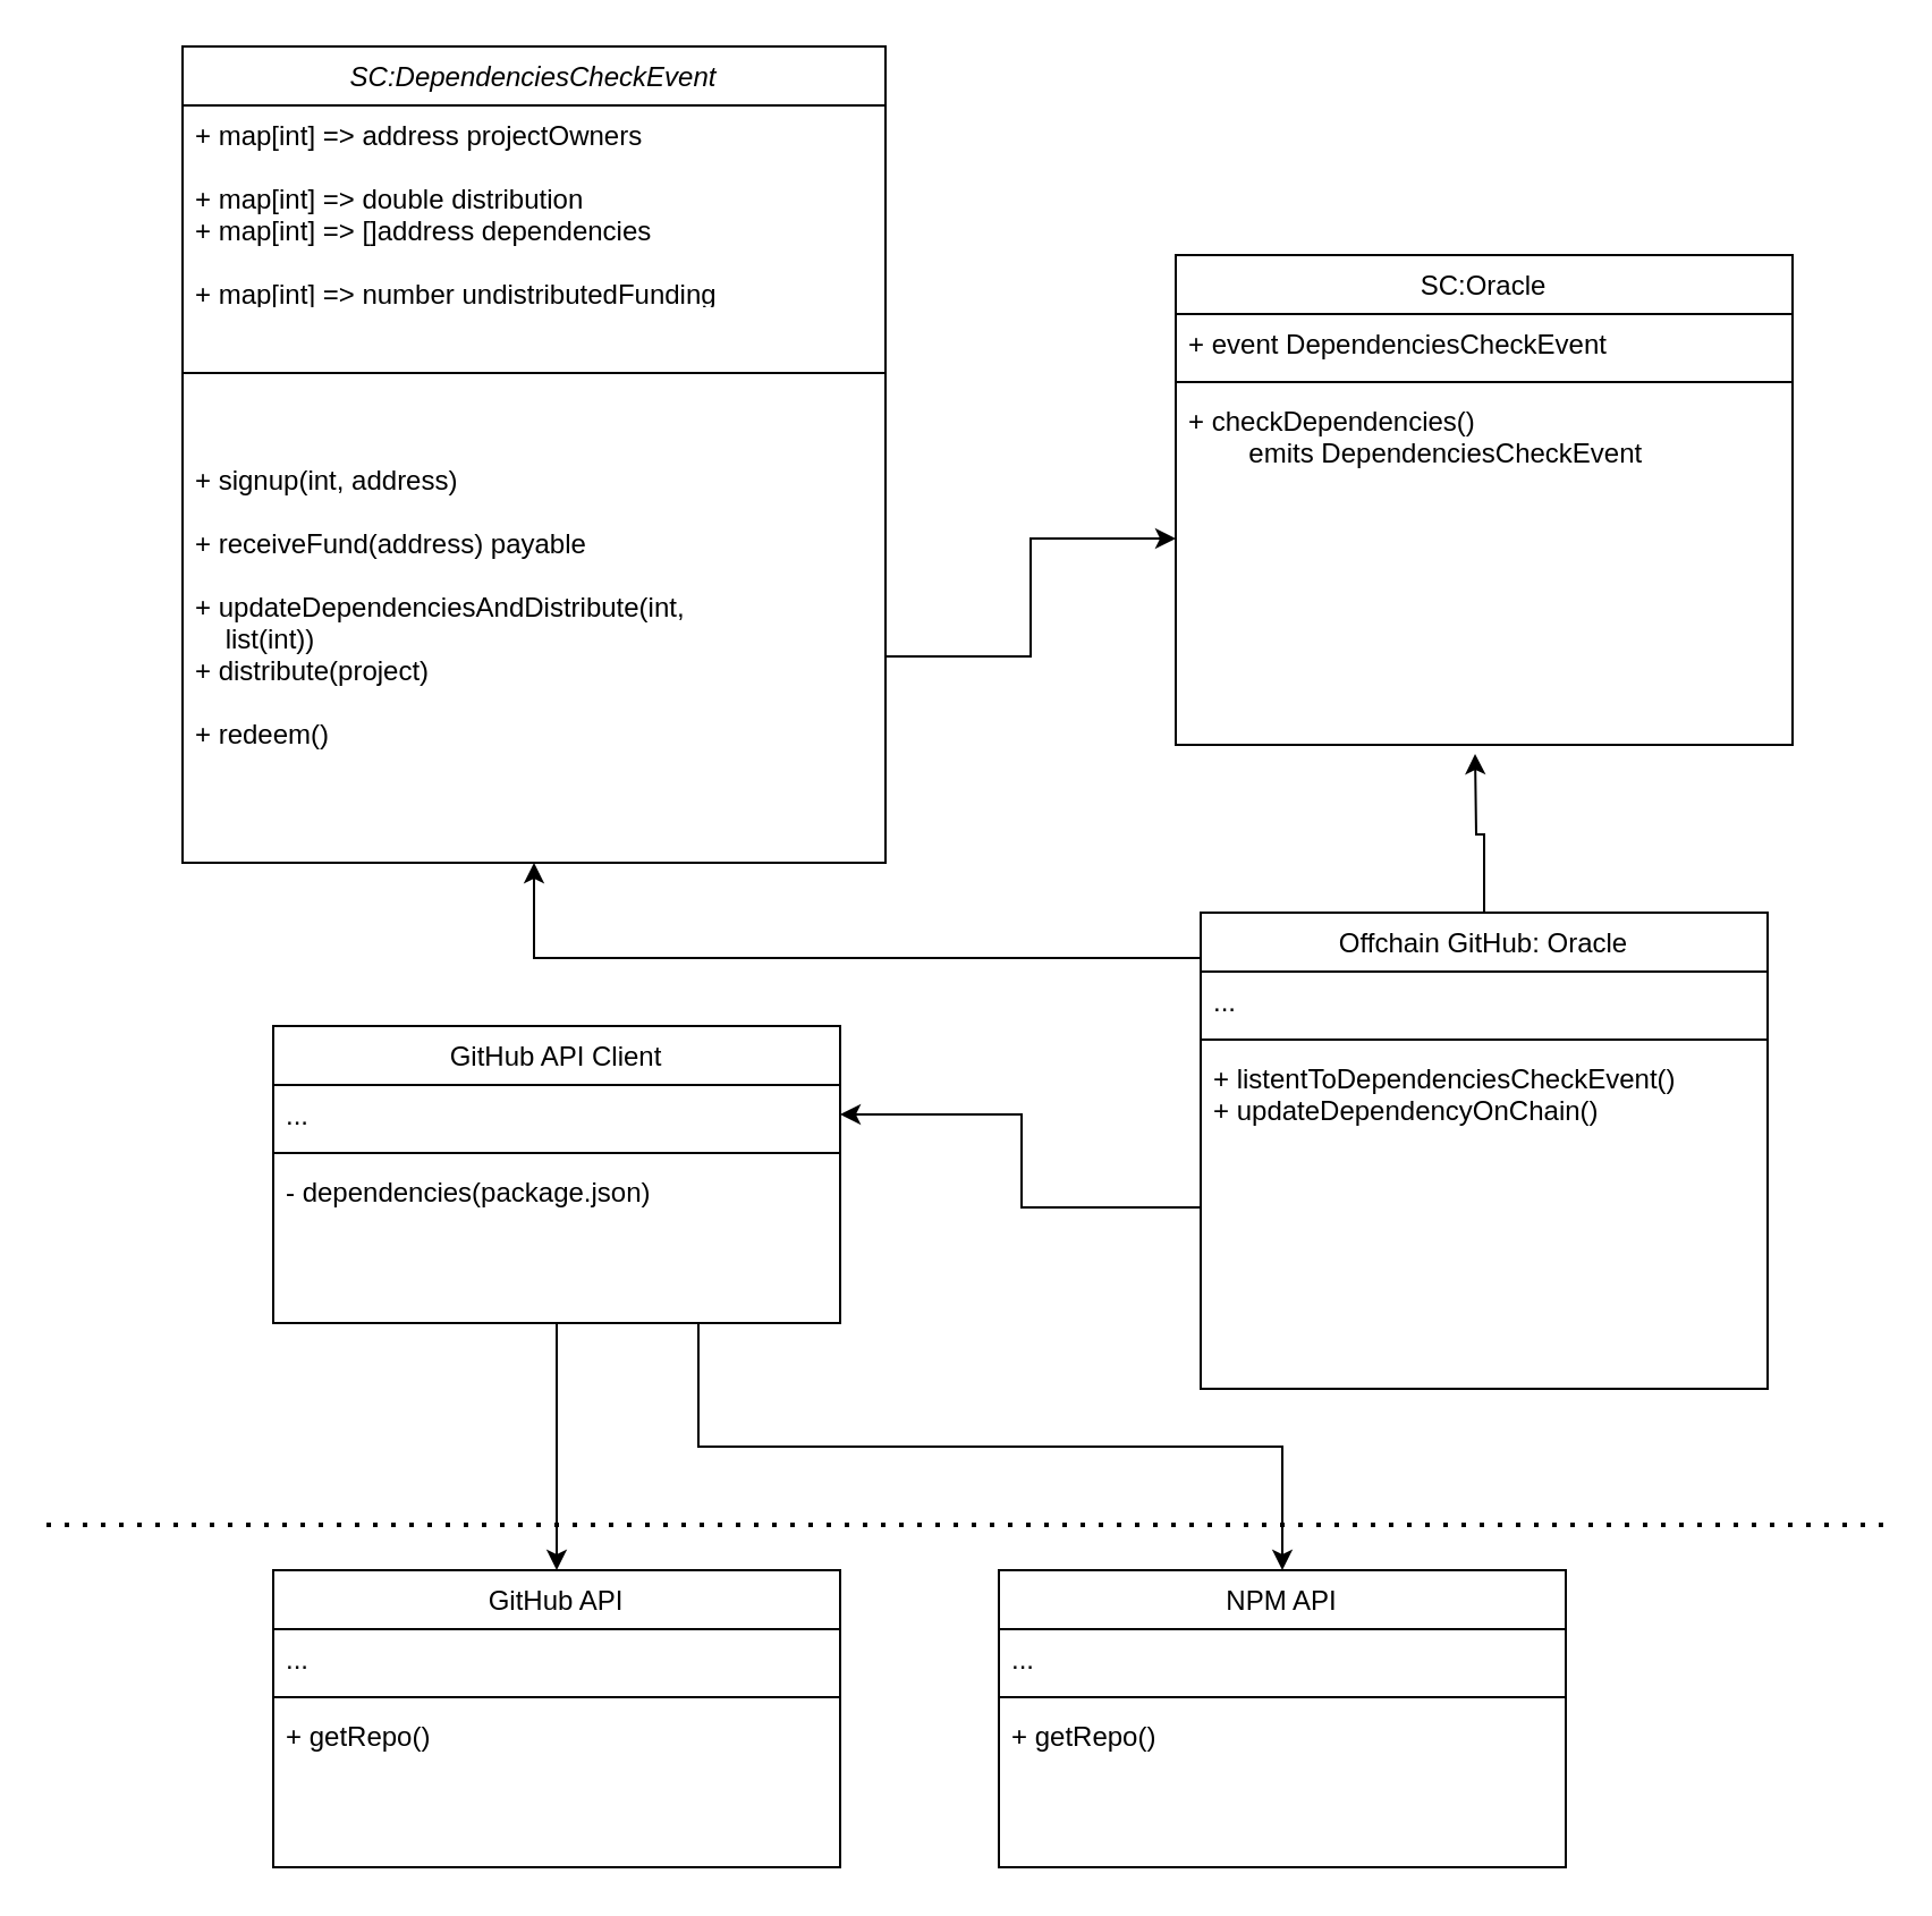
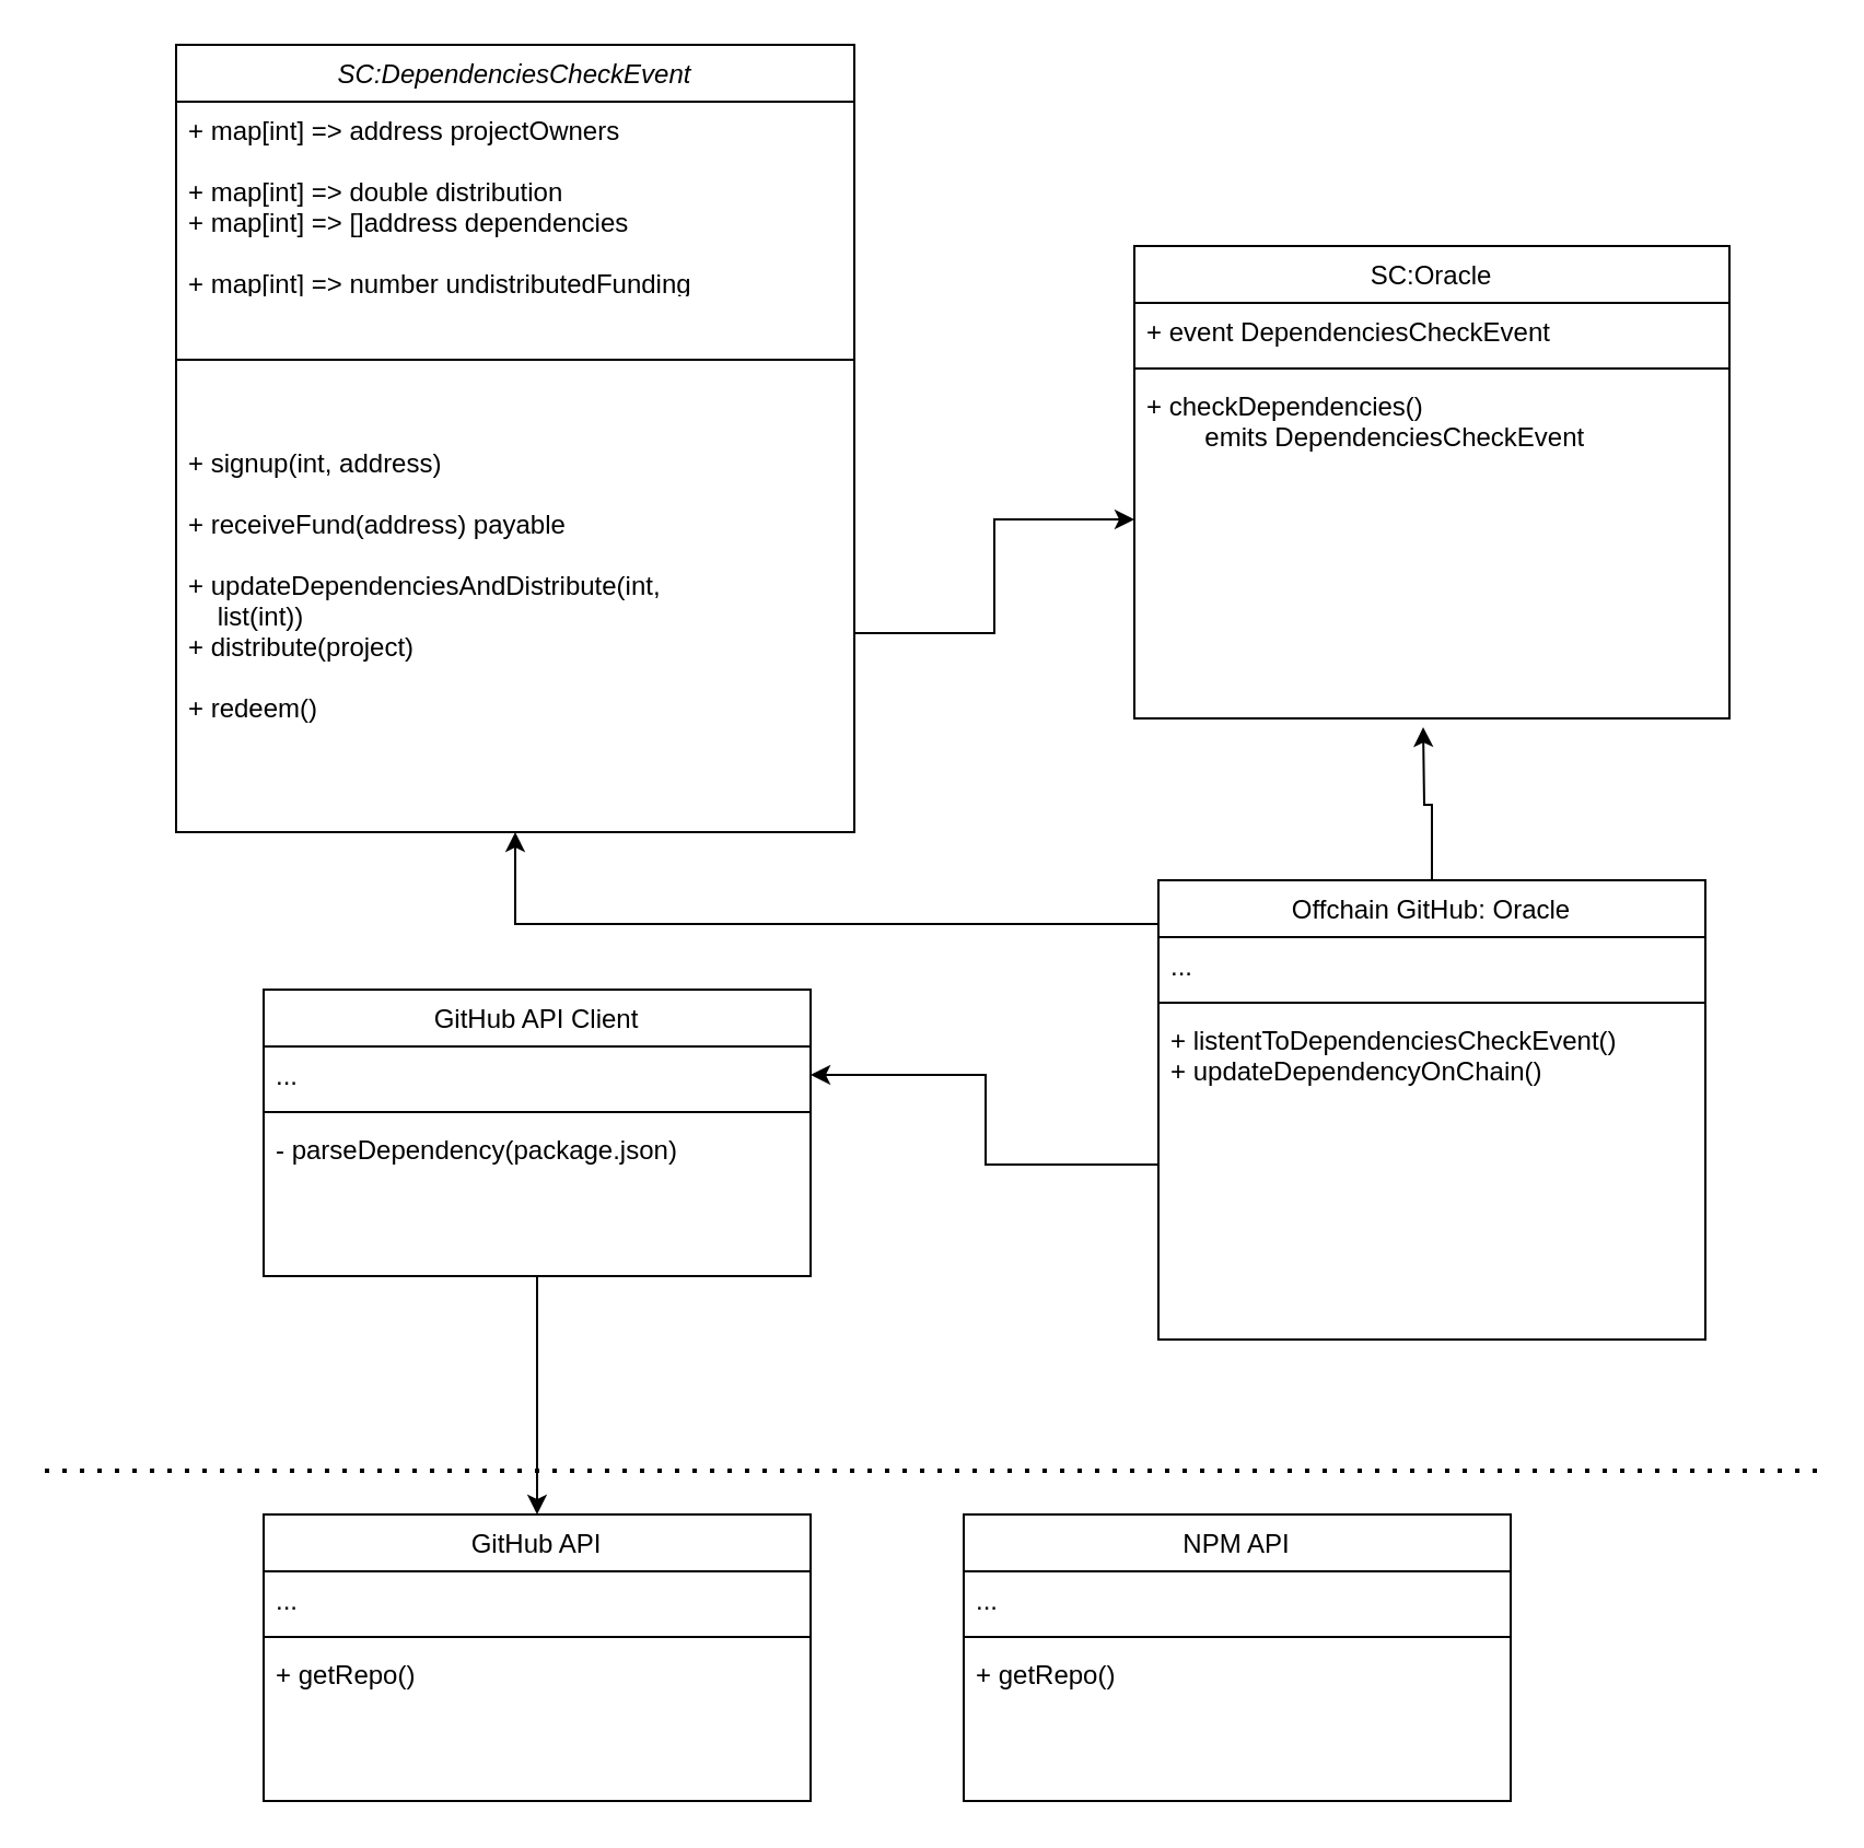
- <mxCell id="26" value="- dependencies(package.json)" style="text;align=left;verticalAlign=top;spacingLeft=4;spacingRight=4;overflow=hidden;rotatable=0;points=[[0,0.5],[1,0.5]];portConstraint=eastwest;" vertex="1" parent="23"><mxGeometry y="60" width="250" height="70" as="geometry" /></mxCell>
+ <mxCell id="26" value="- parseDependency(package.json)" style="text;align=left;verticalAlign=top;spacingLeft=4;spacingRight=4;overflow=hidden;rotatable=0;points=[[0,0.5],[1,0.5]];portConstraint=eastwest;" vertex="1" parent="23"><mxGeometry y="60" width="250" height="70" as="geometry" /></mxCell>
- <mxCell id="21" style="edgeStyle=orthogonalEdgeStyle;rounded=0;orthogonalLoop=1;jettySize=auto;html=1;exitX=0.75;exitY=1;exitDx=0;exitDy=0;" edge="1" parent="1" source="23" target="28"><mxGeometry relative="1" as="geometry" /></mxCell>
